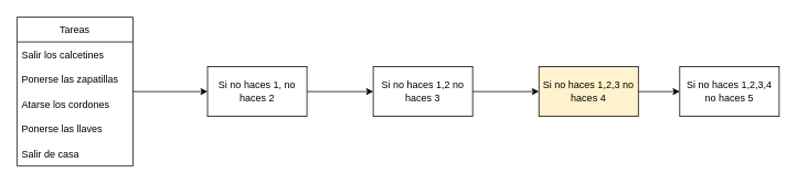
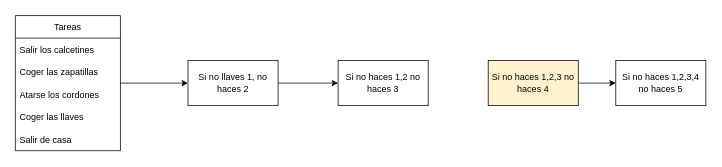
- <mxCell id="5" value="Ponerse las zapatillas" style="text;strokeColor=none;fillColor=none;align=left;verticalAlign=middle;spacingLeft=4;spacingRight=4;overflow=hidden;points=[[0,0.5],[1,0.5]];portConstraint=eastwest;rotatable=0;" vertex="1" parent="3"><mxGeometry y="60" width="140" height="30" as="geometry" /></mxCell>
+ <mxCell id="5" value="Coger las zapatillas" style="text;strokeColor=none;fillColor=none;align=left;verticalAlign=middle;spacingLeft=4;spacingRight=4;overflow=hidden;points=[[0,0.5],[1,0.5]];portConstraint=eastwest;rotatable=0;" vertex="1" parent="3"><mxGeometry y="60" width="140" height="30" as="geometry" /></mxCell>
- <mxCell id="10" value="Si no haces 1, no haces 2" style="whiteSpace=wrap;html=1;fontStyle=0;startSize=30;" vertex="1" parent="1"><mxGeometry x="250" y="80" width="120" height="60" as="geometry" /></mxCell>
+ <mxCell id="10" value="Si no llaves 1, no haces 2" style="whiteSpace=wrap;html=1;fontStyle=0;startSize=30;" vertex="1" parent="1"><mxGeometry x="250" y="80" width="120" height="60" as="geometry" /></mxCell>
- <mxCell id="11" value="" style="edgeStyle=none;html=1;" edge="1" parent="1" source="12" target="14"><mxGeometry relative="1" as="geometry" /></mxCell>
- <mxCell id="7" value="Ponerse las llaves" style="text;strokeColor=none;fillColor=none;align=left;verticalAlign=middle;spacingLeft=4;spacingRight=4;overflow=hidden;points=[[0,0.5],[1,0.5]];portConstraint=eastwest;rotatable=0;" vertex="1" parent="3"><mxGeometry y="120" width="140" height="30" as="geometry" /></mxCell>
+ <mxCell id="7" value="Coger las llaves" style="text;strokeColor=none;fillColor=none;align=left;verticalAlign=middle;spacingLeft=4;spacingRight=4;overflow=hidden;points=[[0,0.5],[1,0.5]];portConstraint=eastwest;rotatable=0;" vertex="1" parent="3"><mxGeometry y="120" width="140" height="30" as="geometry" /></mxCell>
